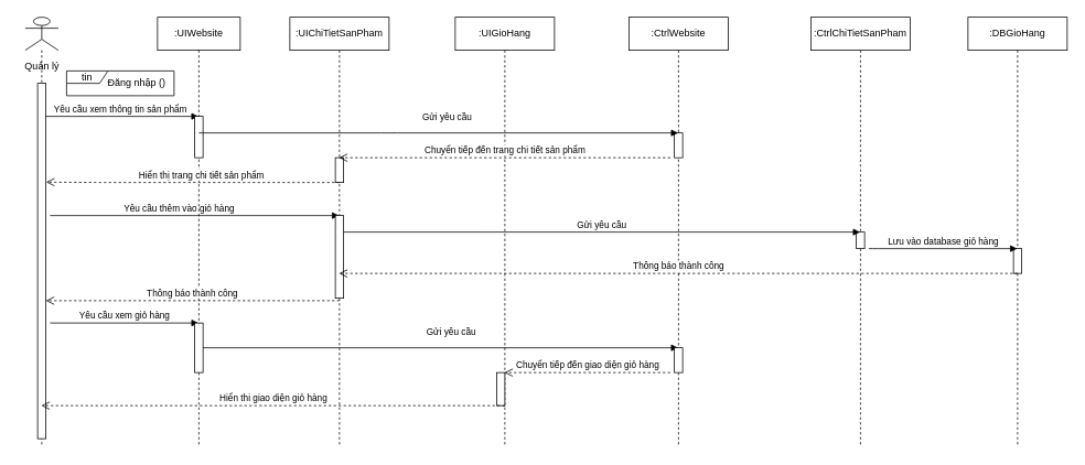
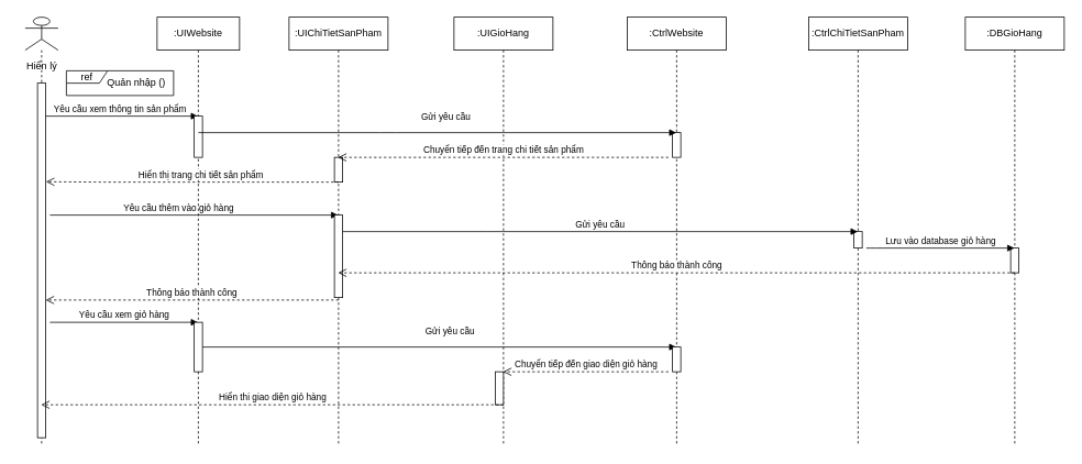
- <mxCell id="3" value="Quản lý" style="text;html=1;align=center;verticalAlign=middle;resizable=0;points=[];autosize=1;" vertex="1" parent="2"><mxGeometry x="-10" y="50" width="60" height="20" as="geometry" /></mxCell>
+ <mxCell id="3" value="Hiển lý" style="text;html=1;align=center;verticalAlign=middle;resizable=0;points=[];autosize=1;" vertex="1" parent="2"><mxGeometry x="-10" y="50" width="60" height="20" as="geometry" /></mxCell>
- <mxCell id="26" value="tin" style="shape=umlFrame;whiteSpace=wrap;html=1;width=50;height=15;" vertex="1" parent="1"><mxGeometry x="80" y="85" width="130" height="30" as="geometry" /></mxCell>
+ <mxCell id="26" value="ref" style="shape=umlFrame;whiteSpace=wrap;html=1;width=50;height=15;" vertex="1" parent="1"><mxGeometry x="80" y="85" width="130" height="30" as="geometry" /></mxCell>
- <mxCell id="27" value="Đăng nhập ()" style="text;html=1;strokeColor=none;fillColor=none;align=center;verticalAlign=middle;whiteSpace=wrap;rounded=0;" vertex="1" parent="1"><mxGeometry x="120" y="90" width="90" height="20" as="geometry" /></mxCell>
+ <mxCell id="27" value="Quản nhập ()" style="text;html=1;strokeColor=none;fillColor=none;align=center;verticalAlign=middle;whiteSpace=wrap;rounded=0;" vertex="1" parent="1"><mxGeometry x="120" y="90" width="90" height="20" as="geometry" /></mxCell>
